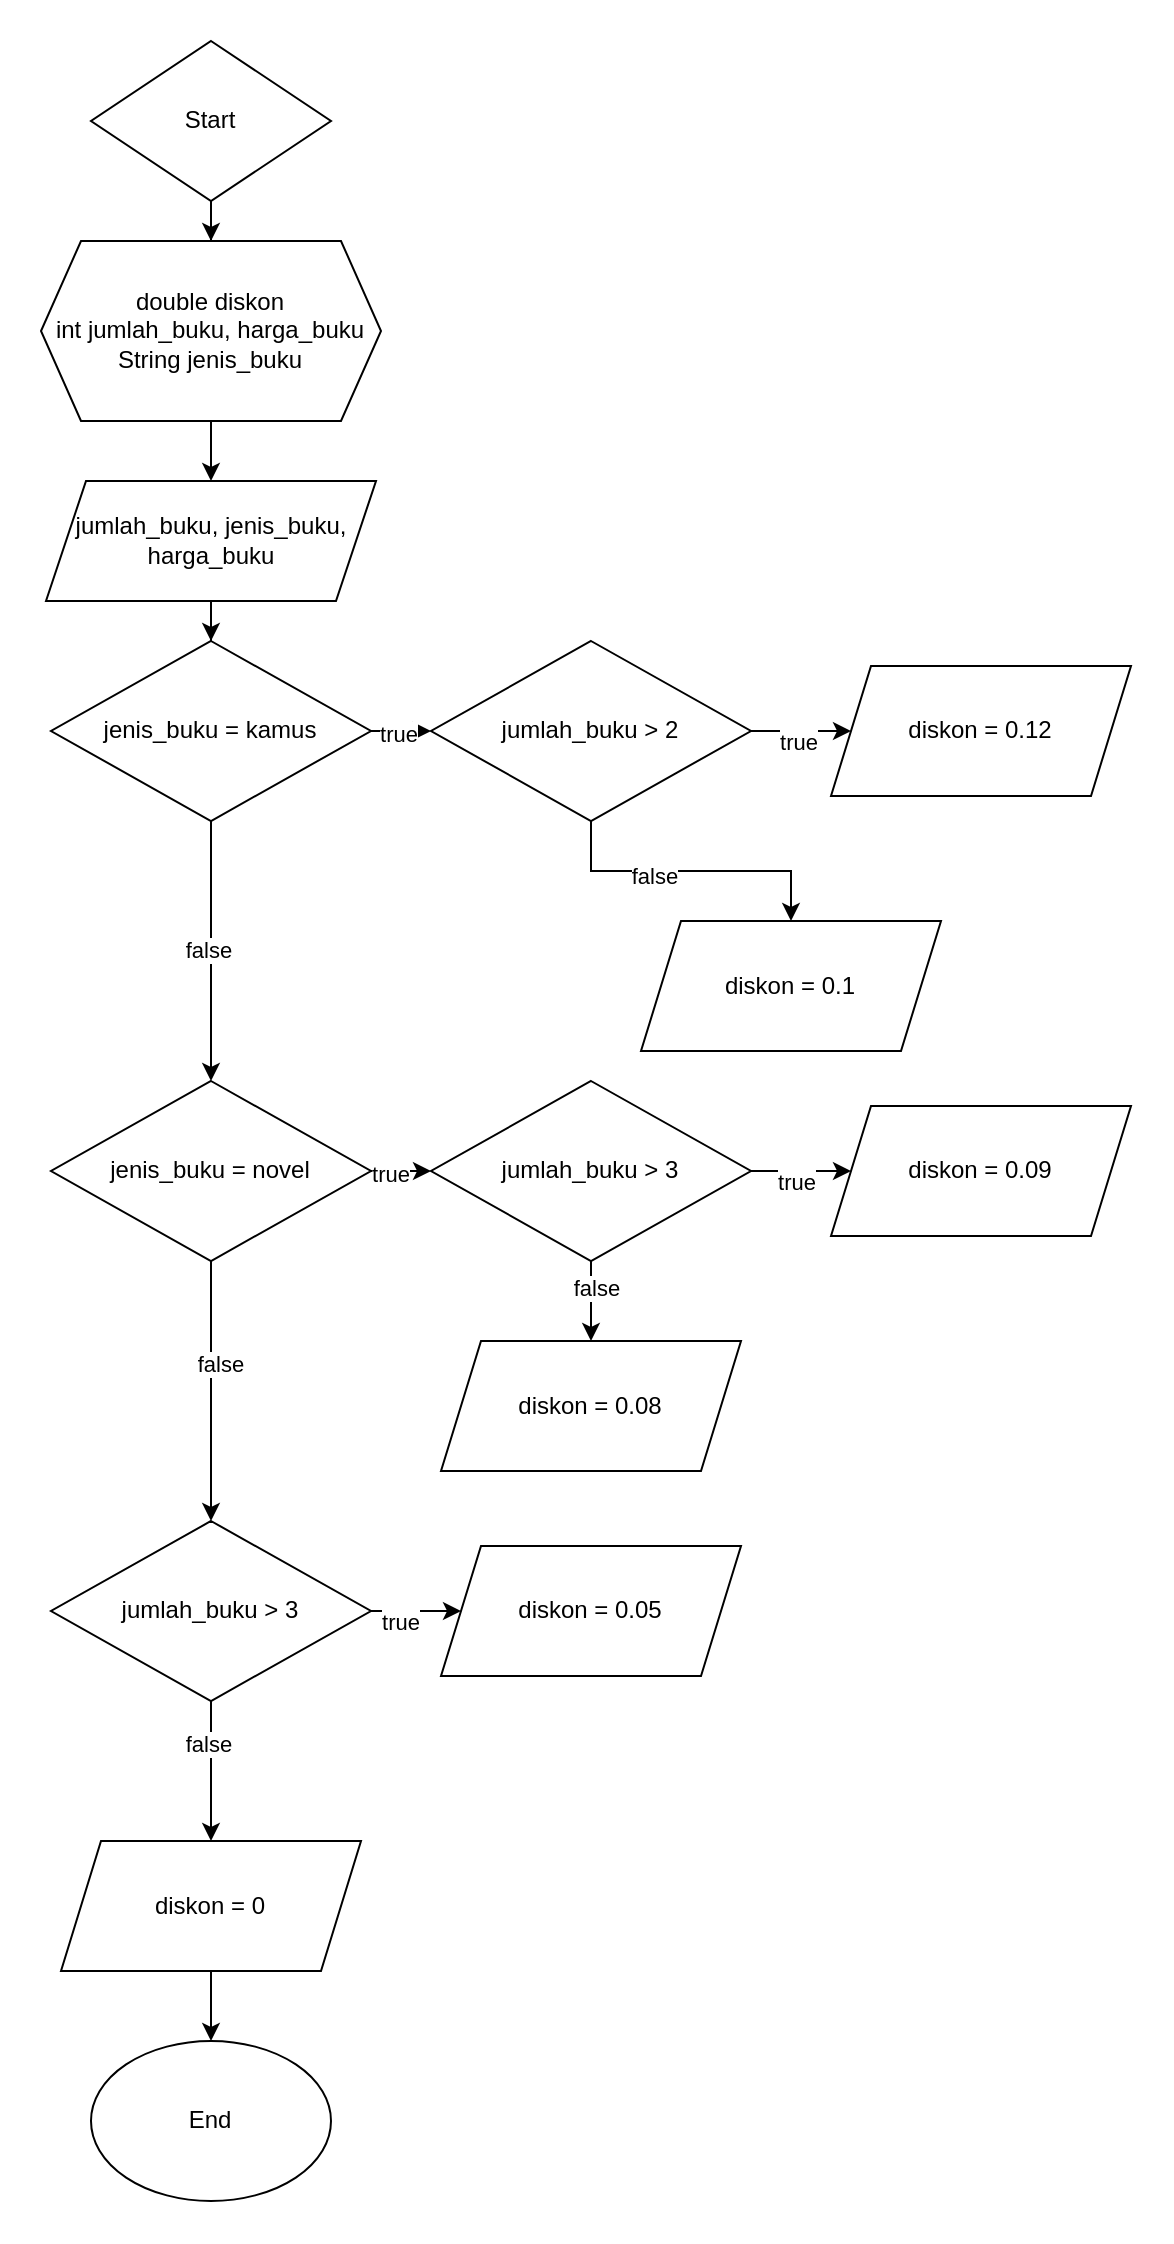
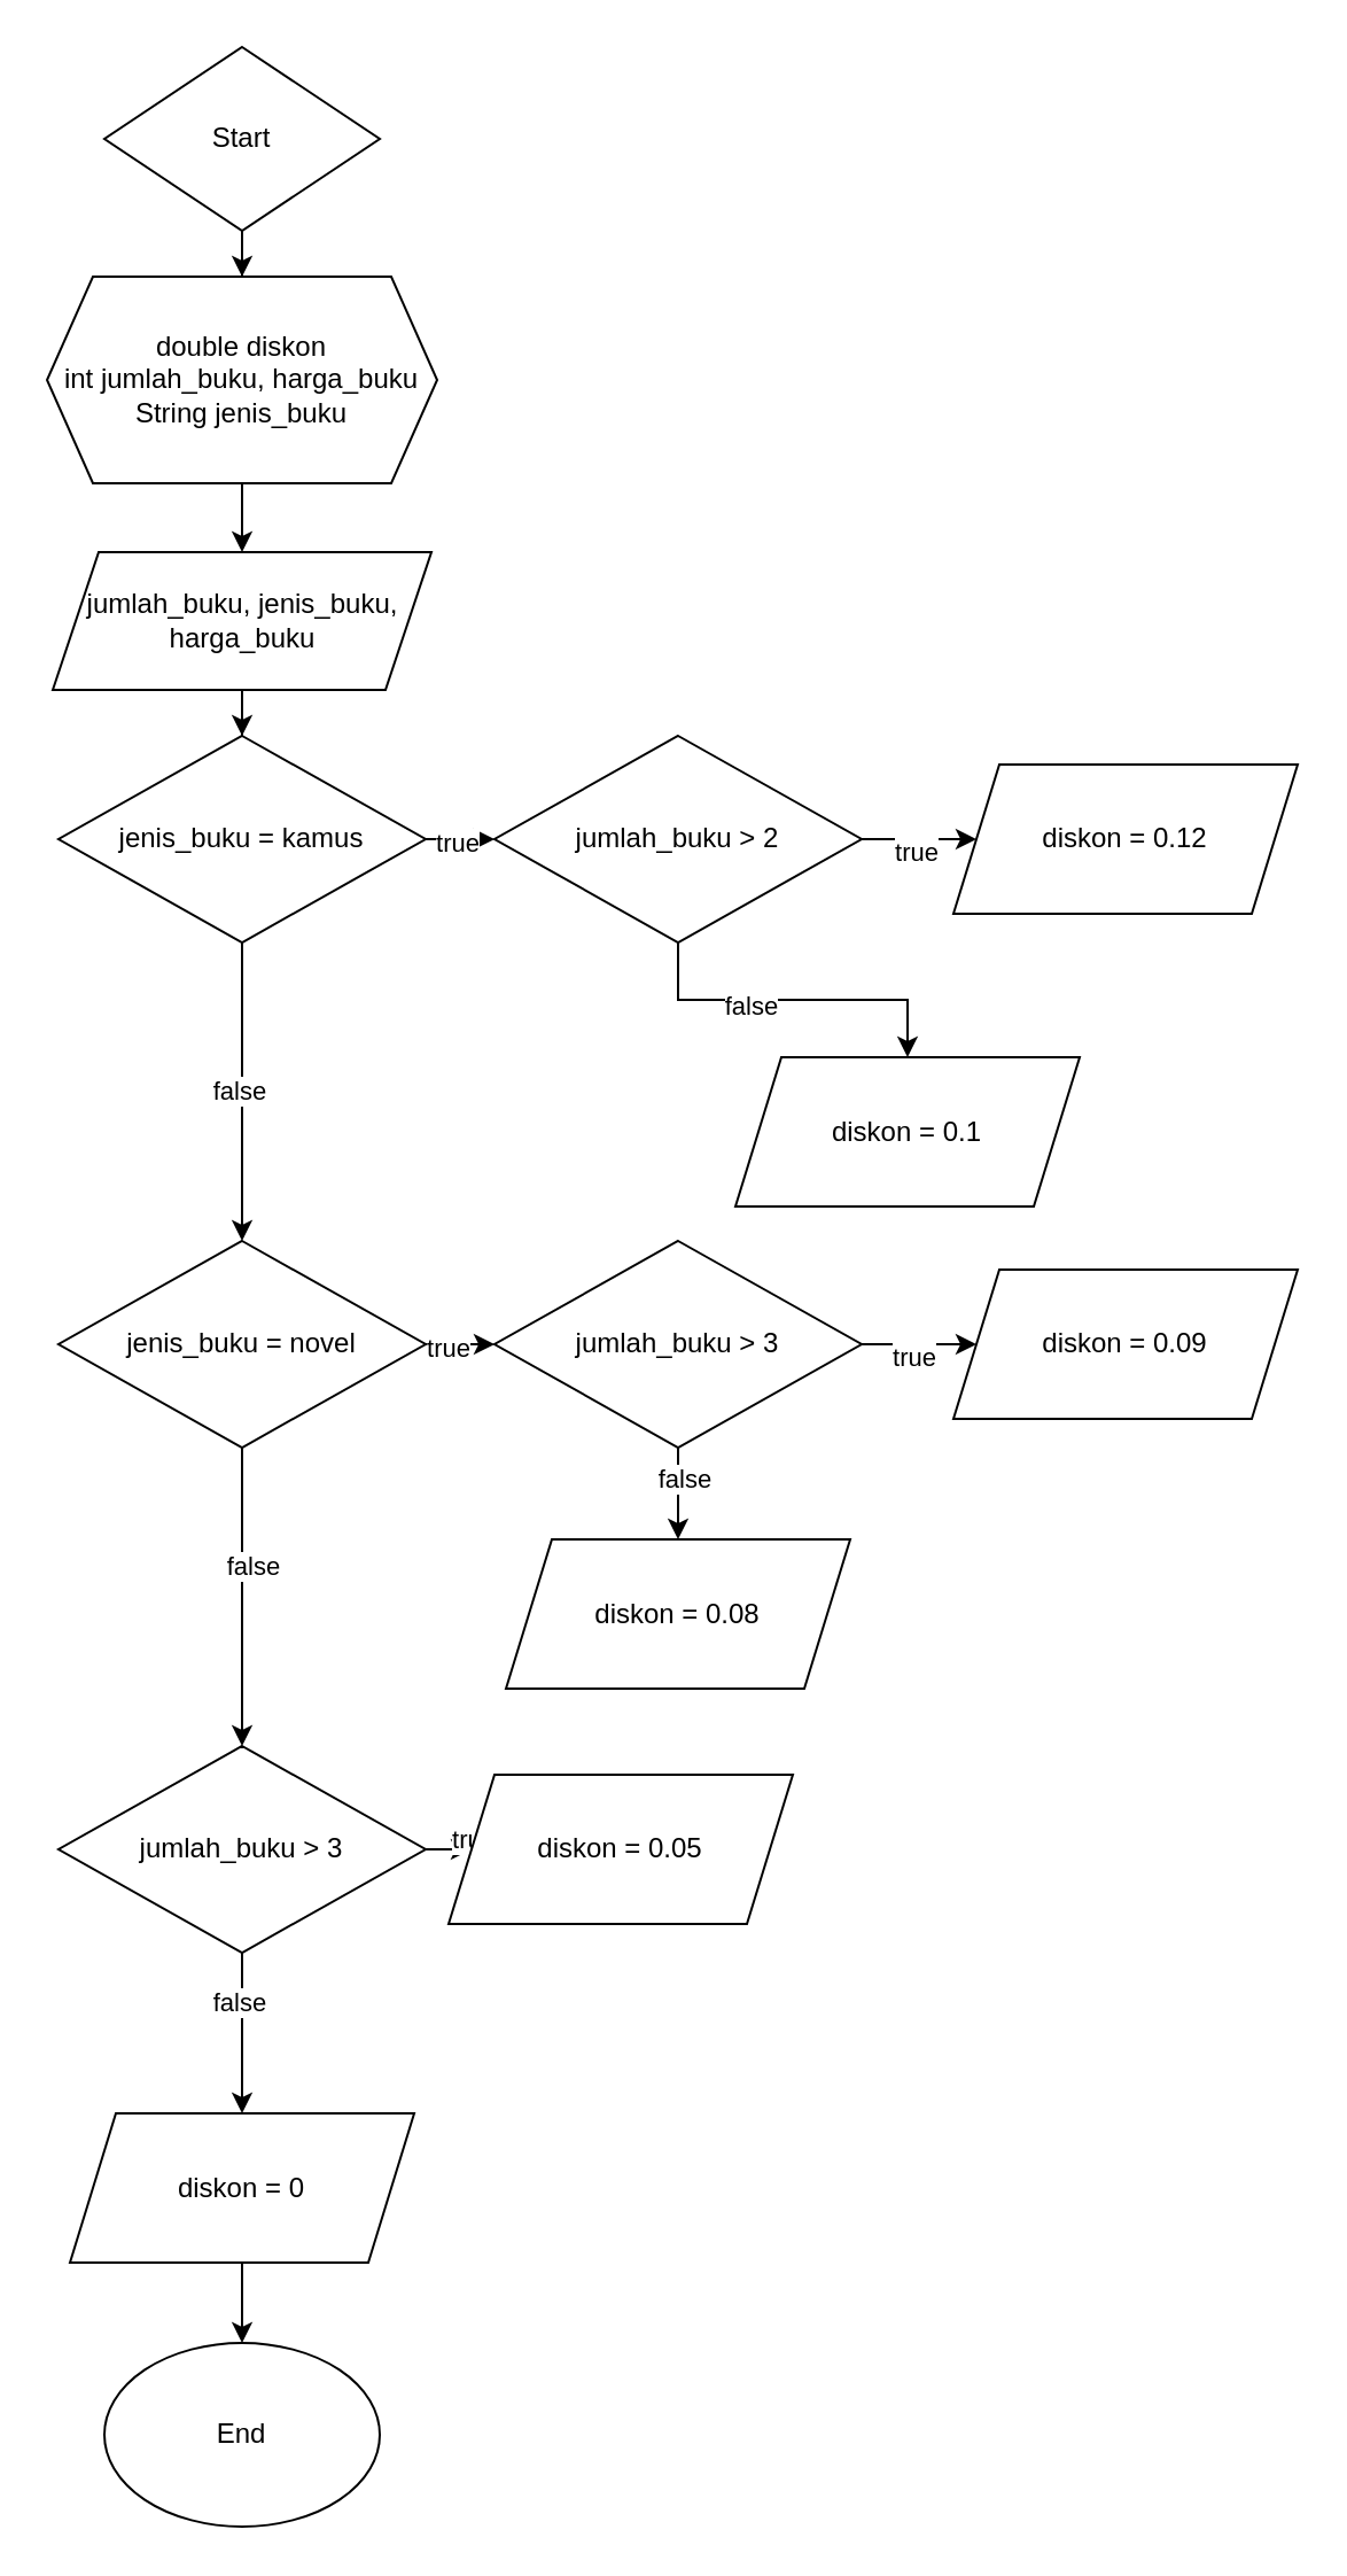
- <mxCell id="37" value="diskon = 0.05" style="shape=parallelogram;perimeter=parallelogramPerimeter;whiteSpace=wrap;html=1;fixedSize=1;" vertex="1" parent="1"><mxGeometry x="220" y="772.5" width="150" height="65" as="geometry" /></mxCell>
+ <mxCell id="37" value="diskon = 0.05" style="shape=parallelogram;perimeter=parallelogramPerimeter;whiteSpace=wrap;html=1;fixedSize=1;" vertex="1" parent="1"><mxGeometry x="195" y="772.5" width="150" height="65" as="geometry" /></mxCell>
